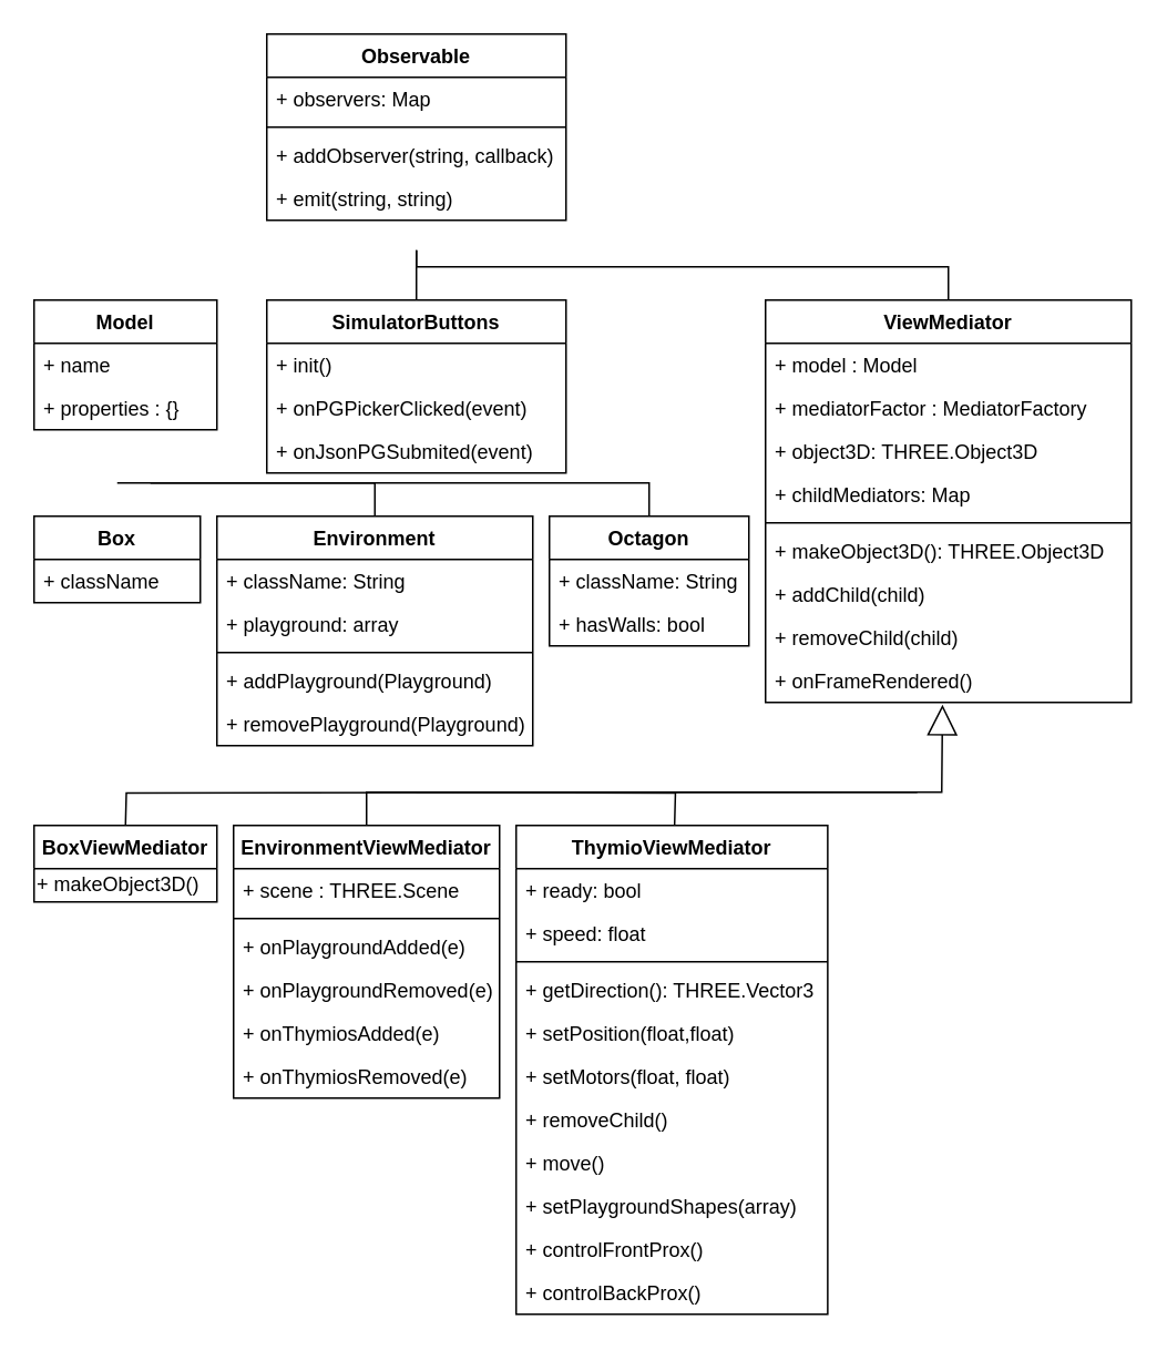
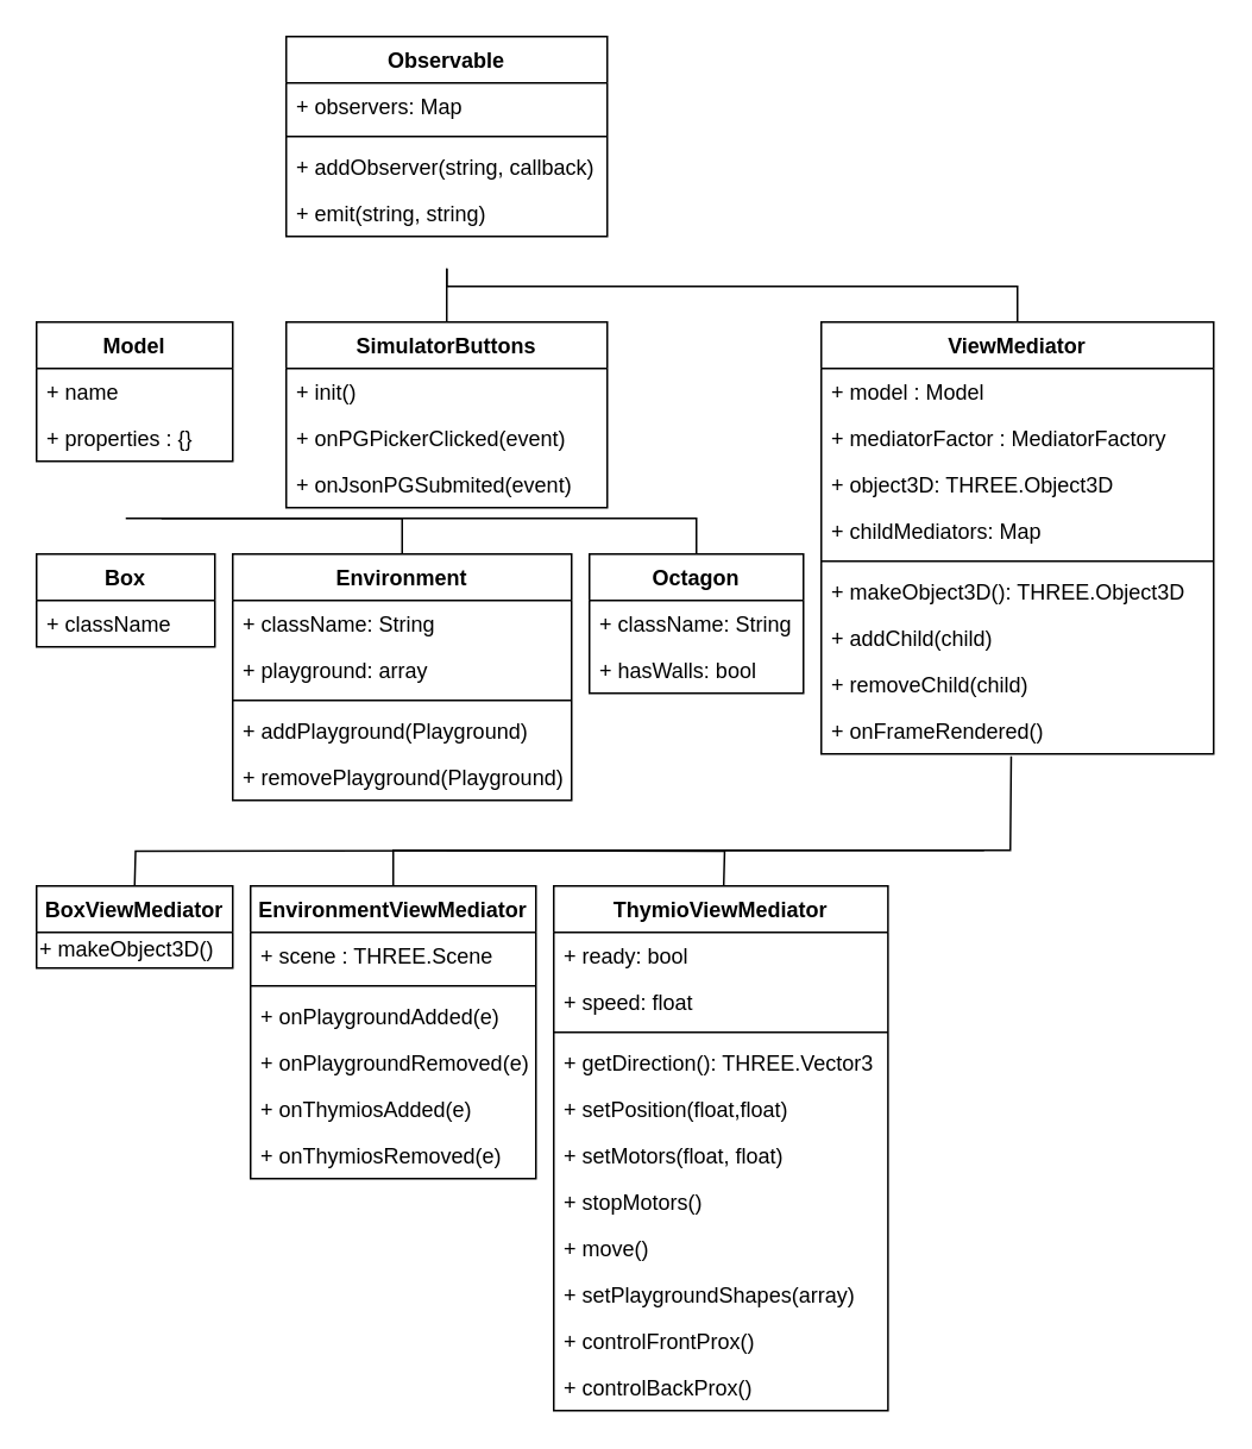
- <mxCell id="33" value="" style="endArrow=block;endSize=16;endFill=0;html=1;entryX=0.484;entryY=1.052;entryDx=0;entryDy=0;entryPerimeter=0;exitX=0.5;exitY=0;exitDx=0;exitDy=0;rounded=0;" edge="1" parent="1" source="26" target="24"><mxGeometry width="160" relative="1" as="geometry"><mxPoint x="683.88" y="636" as="sourcePoint" /><mxPoint x="788.33" y="449.352" as="targetPoint" /><Array as="points"><mxPoint x="220" y="476" /><mxPoint x="566" y="476" /></Array></mxGeometry></mxCell>
+ <mxCell id="33" value="" style="endArrow=none;endSize=16;endFill=0;html=1;entryX=0.484;entryY=1.052;entryDx=0;entryDy=0;entryPerimeter=0;exitX=0.5;exitY=0;exitDx=0;exitDy=0;rounded=0;" edge="1" parent="1" source="26" target="24"><mxGeometry width="160" relative="1" as="geometry"><mxPoint x="683.88" y="636" as="sourcePoint" /><mxPoint x="788.33" y="449.352" as="targetPoint" /><Array as="points"><mxPoint x="220" y="476" /><mxPoint x="566" y="476" /></Array></mxGeometry></mxCell>
- <mxCell id="47" value="+ removeChild()" style="text;strokeColor=none;fillColor=none;align=left;verticalAlign=top;spacingLeft=4;spacingRight=4;overflow=hidden;rotatable=0;points=[[0,0.5],[1,0.5]];portConstraint=eastwest;" vertex="1" parent="40"><mxGeometry y="164" width="187.41" height="26" as="geometry" /></mxCell>
+ <mxCell id="47" value="+ stopMotors()" style="text;strokeColor=none;fillColor=none;align=left;verticalAlign=top;spacingLeft=4;spacingRight=4;overflow=hidden;rotatable=0;points=[[0,0.5],[1,0.5]];portConstraint=eastwest;" vertex="1" parent="40"><mxGeometry y="164" width="187.41" height="26" as="geometry" /></mxCell>
